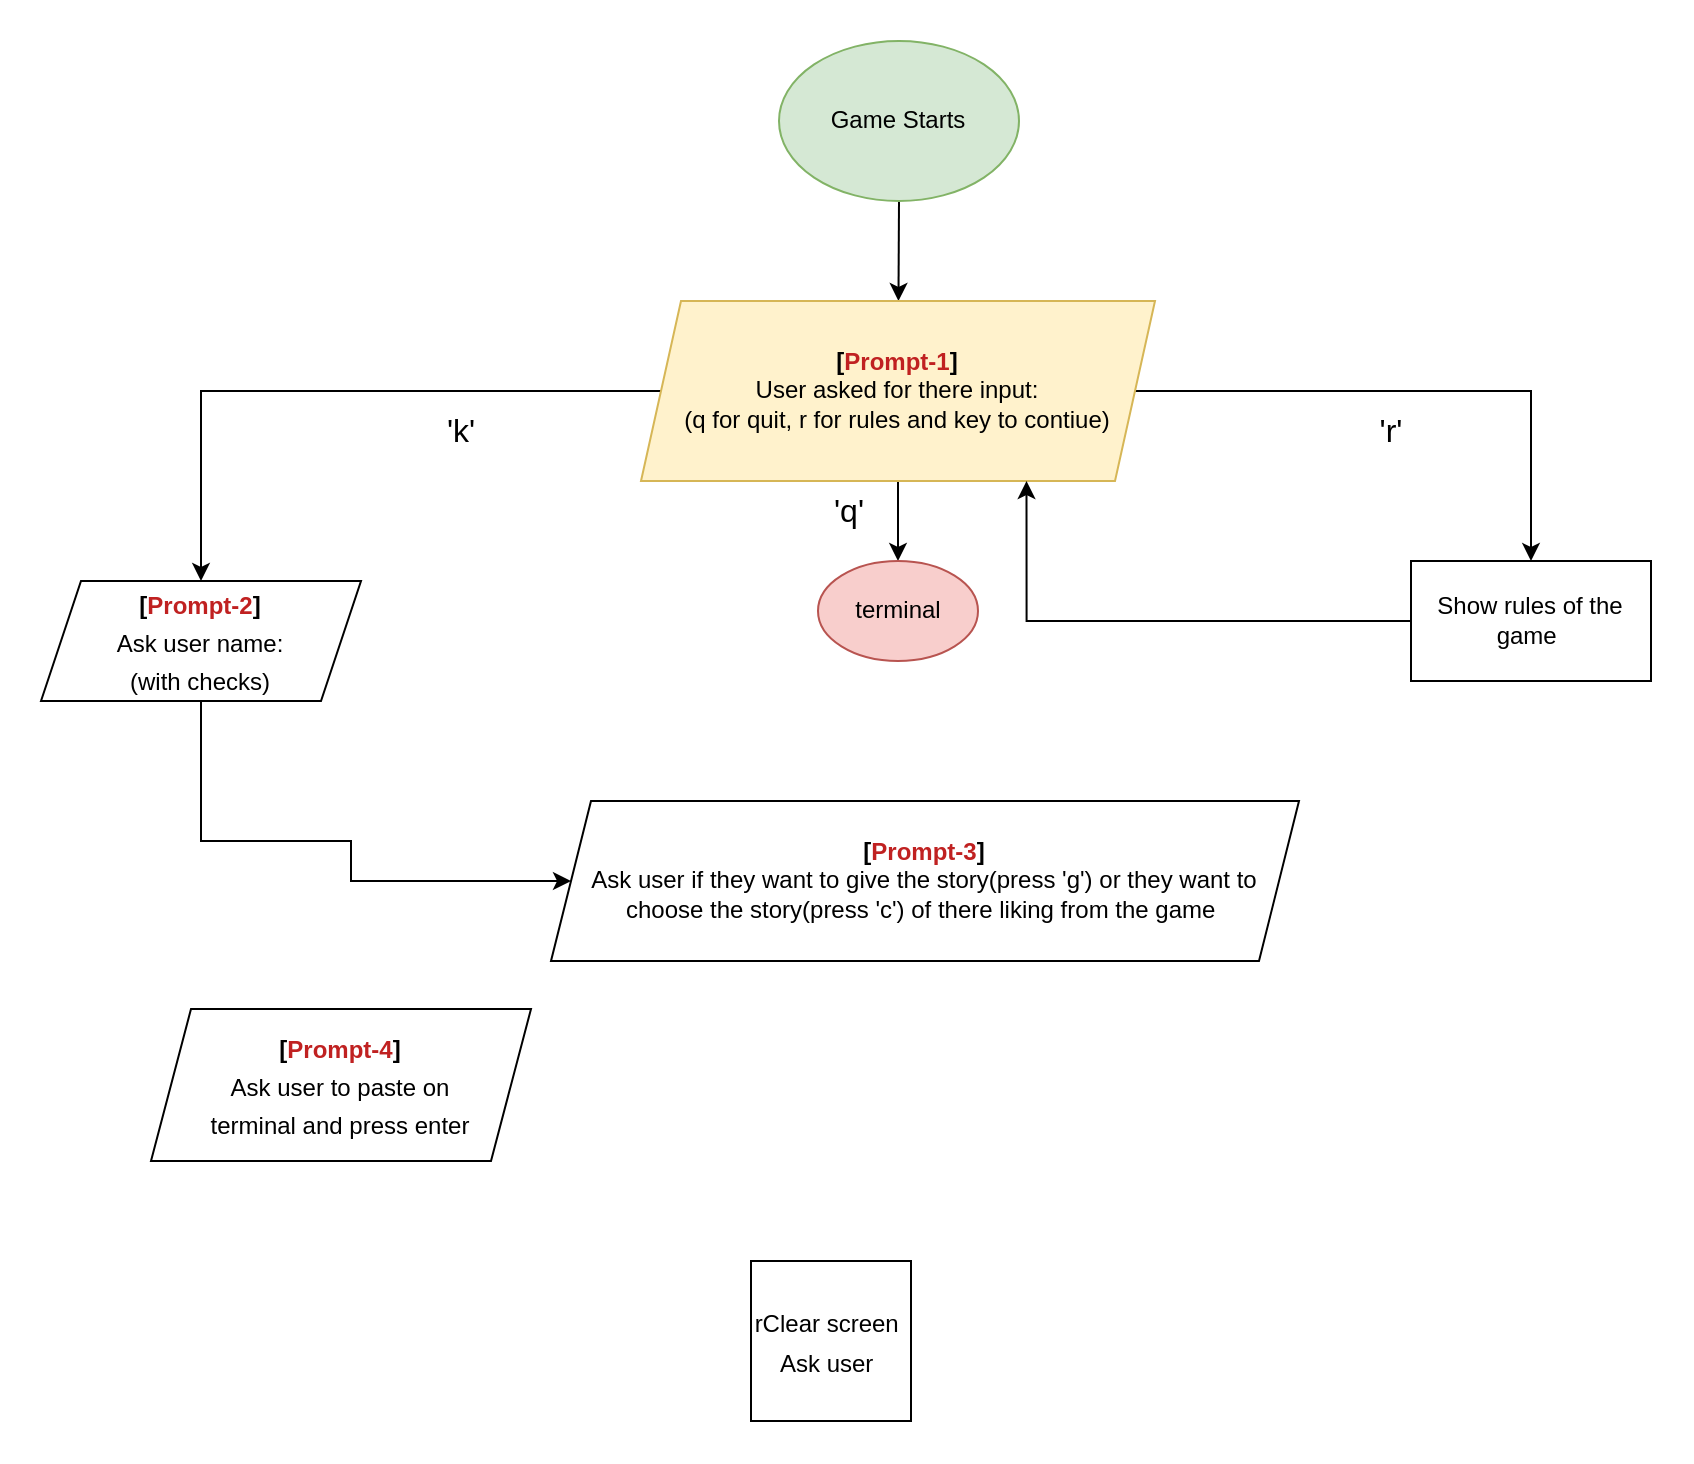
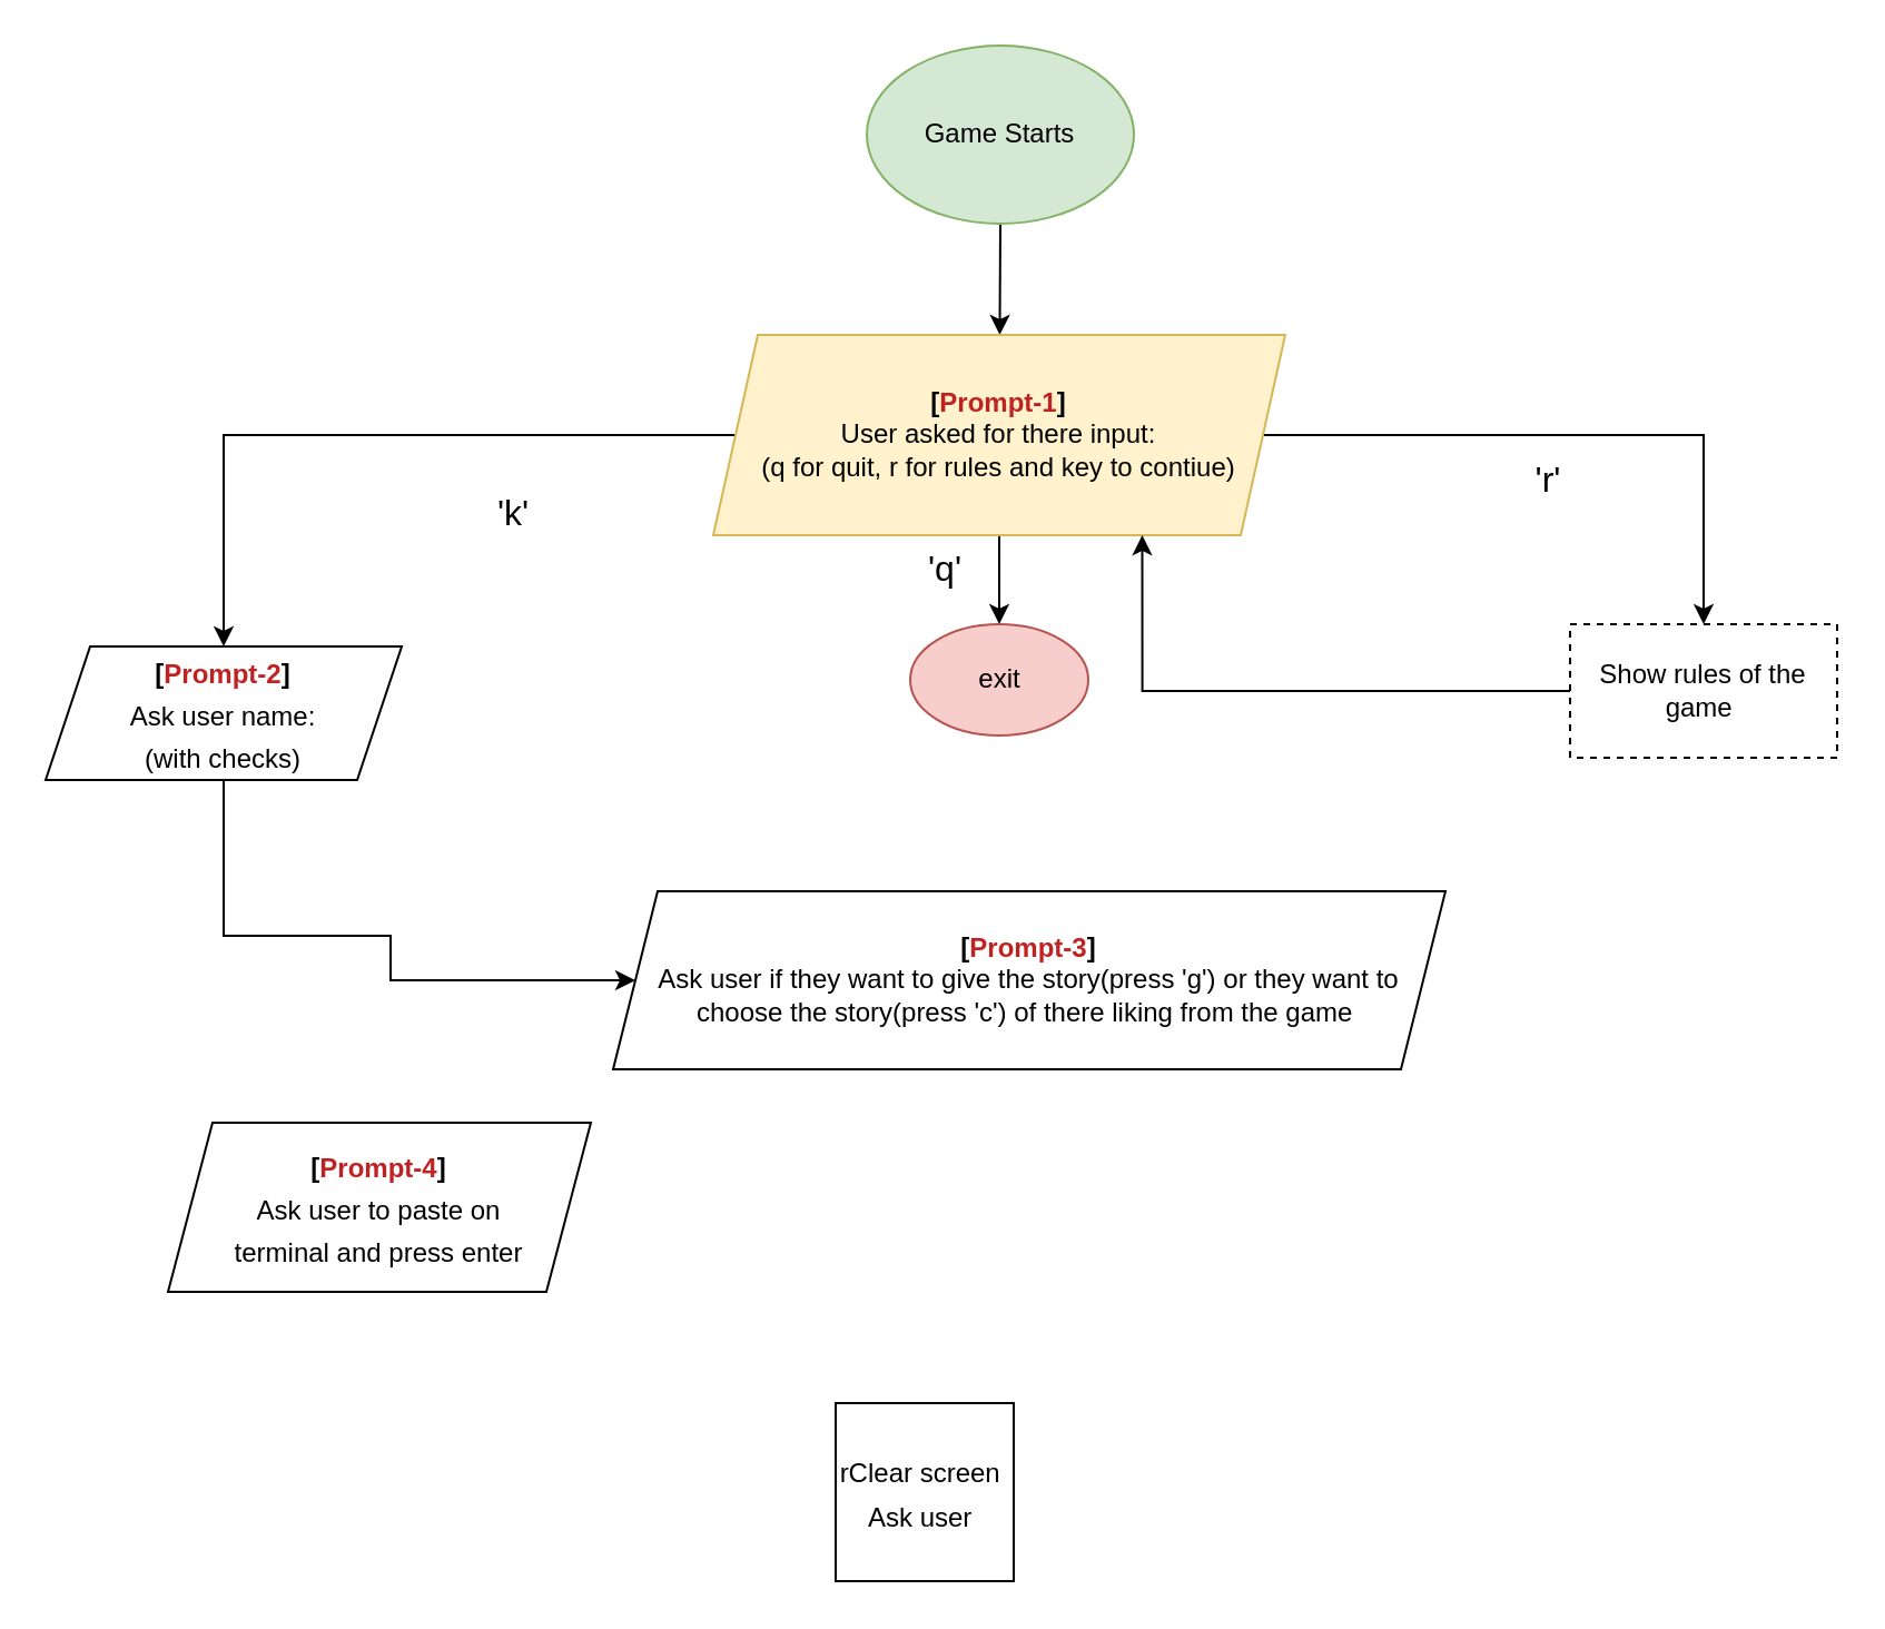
- <mxCell id="13" value="&lt;span style=&quot;font-size: 16px;&quot;&gt;'k'&lt;/span&gt;" style="text;html=1;align=center;verticalAlign=middle;resizable=0;points=[];autosize=1;strokeColor=none;fillColor=none;" vertex="1" parent="1"><mxGeometry x="210" y="200" width="40" height="30" as="geometry" /></mxCell>
+ <mxCell id="13" value="&lt;span style=&quot;font-size: 16px;&quot;&gt;'k'&lt;/span&gt;" style="text;html=1;align=center;verticalAlign=middle;resizable=0;points=[];autosize=1;strokeColor=none;fillColor=none;" vertex="1" parent="1"><mxGeometry x="210" y="215" width="40" height="30" as="geometry" /></mxCell>
- <mxCell id="10" value="terminal" style="ellipse;whiteSpace=wrap;html=1;fillColor=#f8cecc;strokeColor=#b85450;" vertex="1" parent="1"><mxGeometry x="408.5" y="280" width="80" height="50" as="geometry" /></mxCell>
+ <mxCell id="10" value="exit" style="ellipse;whiteSpace=wrap;html=1;fillColor=#f8cecc;strokeColor=#b85450;" vertex="1" parent="1"><mxGeometry x="408.5" y="280" width="80" height="50" as="geometry" /></mxCell>
- <mxCell id="9" value="Show rules of the game&amp;nbsp;" style="rounded=0;whiteSpace=wrap;html=1;" vertex="1" parent="1"><mxGeometry x="705" y="280" width="120" height="60" as="geometry" /></mxCell>
+ <mxCell id="9" value="Show rules of the game&amp;nbsp;" style="rounded=0;whiteSpace=wrap;html=1;dashed=1;" vertex="1" parent="1"><mxGeometry x="705" y="280" width="120" height="60" as="geometry" /></mxCell>
